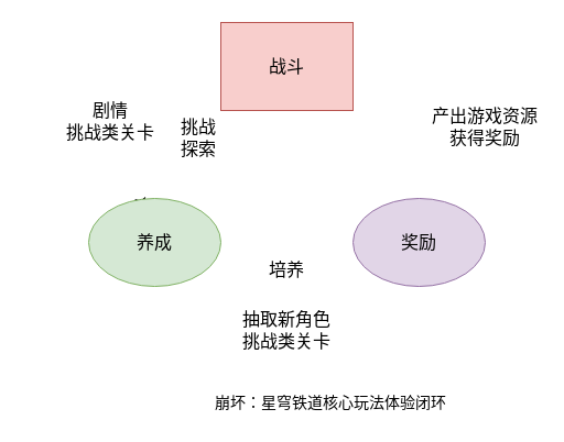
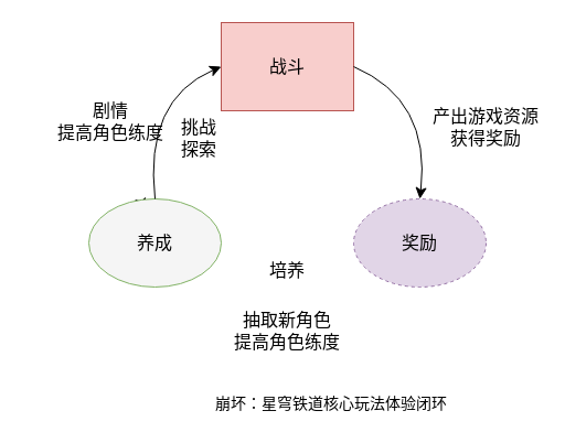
+ <mxCell id="11" value="" style="endArrow=classic;html=1;rounded=0;fontSize=12;startSize=8;endSize=8;curved=1;exitX=1;exitY=0.5;exitDx=0;exitDy=0;entryX=0.5;entryY=0;entryDx=0;entryDy=0;" edge="1" parent="1" source="2" target="9"><mxGeometry width="50" height="50" relative="1" as="geometry"><mxPoint x="260" y="180" as="sourcePoint" /><mxPoint x="310" y="130" as="targetPoint" /><Array as="points"><mxPoint x="390" y="90" /></Array></mxGeometry></mxCell>
- <mxCell id="8" value="剧情&lt;br&gt;挑战类关卡" style="text;html=1;strokeColor=none;fillColor=none;align=center;verticalAlign=middle;whiteSpace=wrap;rounded=0;fontSize=16;" vertex="1" parent="1"><mxGeometry x="20" y="30" width="160" height="160" as="geometry" /></mxCell>
+ <mxCell id="8" value="剧情&lt;br&gt;提高角色练度" style="text;html=1;strokeColor=none;fillColor=none;align=center;verticalAlign=middle;whiteSpace=wrap;rounded=0;fontSize=16;" vertex="1" parent="1"><mxGeometry x="20" y="30" width="160" height="160" as="geometry" /></mxCell>
+ <mxCell id="10" value="" style="endArrow=classic;html=1;rounded=0;fontSize=12;startSize=8;endSize=8;curved=1;exitX=0.5;exitY=0;exitDx=0;exitDy=0;entryX=0;entryY=0.5;entryDx=0;entryDy=0;" edge="1" parent="1" source="4" target="2"><mxGeometry width="50" height="50" relative="1" as="geometry"><mxPoint x="140" y="140" as="sourcePoint" /><mxPoint x="310" y="130" as="targetPoint" /><Array as="points"><mxPoint x="130" y="90" /></Array></mxGeometry></mxCell>
- <mxCell id="4" value="养成" style="ellipse;whiteSpace=wrap;html=1;fontSize=16;fillColor=#d5e8d4;strokeColor=#82b366;" vertex="1" parent="1"><mxGeometry y="180" width="120" height="80" as="geometry" x="80" /></mxCell>
+ <mxCell id="4" value="养成" style="ellipse;whiteSpace=wrap;html=1;fontSize=16;fillColor=#f5f5f5;strokeColor=#82b366;" vertex="1" parent="1"><mxGeometry y="180" width="120" height="80" as="geometry" x="80" /></mxCell>
- <mxCell id="9" value="奖励" style="ellipse;whiteSpace=wrap;html=1;fontSize=16;fillColor=#e1d5e7;strokeColor=#9673a6;" vertex="1" parent="1"><mxGeometry x="320" y="180" width="120" height="80" as="geometry" /></mxCell>
+ <mxCell id="9" value="奖励" style="ellipse;whiteSpace=wrap;html=1;fontSize=16;fillColor=#e1d5e7;strokeColor=#9673a6;dashed=1;" vertex="1" parent="1"><mxGeometry x="320" y="180" width="120" height="80" as="geometry" /></mxCell>
- <mxCell id="13" value="抽取新角色&lt;br&gt;挑战类关卡" style="text;html=1;strokeColor=none;fillColor=none;align=center;verticalAlign=middle;whiteSpace=wrap;rounded=0;fontSize=16;" vertex="1" parent="1"><mxGeometry x="200" y="280" width="120" height="40" as="geometry" /></mxCell>
+ <mxCell id="13" value="抽取新角色&lt;br&gt;提高角色练度" style="text;html=1;strokeColor=none;fillColor=none;align=center;verticalAlign=middle;whiteSpace=wrap;rounded=0;fontSize=16;" vertex="1" parent="1"><mxGeometry x="200" y="280" width="120" height="40" as="geometry" /></mxCell>
